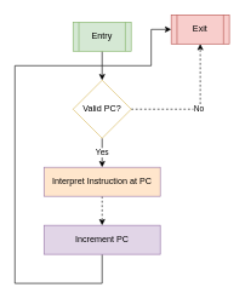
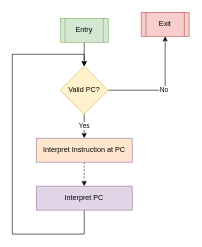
- <mxCell id="7" style="edgeStyle=orthogonalEdgeStyle;rounded=0;orthogonalLoop=1;jettySize=auto;html=1;exitX=0.5;exitY=1;exitDx=0;exitDy=0;" parent="1" source="8" target="9" edge="1"><mxGeometry relative="1" as="geometry" /></mxCell>
+ <mxCell id="7" style="edgeStyle=orthogonalEdgeStyle;rounded=0;orthogonalLoop=1;jettySize=auto;html=1;exitX=0.5;exitY=1;exitDx=0;exitDy=0;entryX=0.5;entryY=0;entryDx=0;entryDy=0;" parent="1" source="8" target="4" edge="1"><mxGeometry relative="1" as="geometry" /></mxCell>
- <mxCell id="4" value="Valid PC?" style="rhombus;whiteSpace=wrap;html=1;fillColor=#ffffff;strokeColor=#d6b656;" parent="1" vertex="1"><mxGeometry x="100" y="110" width="80" height="80" as="geometry" /></mxCell>
+ <mxCell id="4" value="Valid PC?" style="rhombus;whiteSpace=wrap;html=1;fillColor=#fff2cc;strokeColor=#d6b656;" parent="1" vertex="1"><mxGeometry x="100" y="110" width="80" height="80" as="geometry" /></mxCell>
- <mxCell id="2" value="No" style="edgeStyle=orthogonalEdgeStyle;rounded=0;orthogonalLoop=1;jettySize=auto;html=1;exitX=1;exitY=0.5;exitDx=0;exitDy=0;entryX=0.5;entryY=1;entryDx=0;entryDy=0;dashed=1;" parent="1" source="4" target="9" edge="1"><mxGeometry relative="1" as="geometry" /></mxCell>
+ <mxCell id="2" value="No" style="edgeStyle=orthogonalEdgeStyle;rounded=0;orthogonalLoop=1;jettySize=auto;html=1;exitX=1;exitY=0.5;exitDx=0;exitDy=0;entryX=0.5;entryY=1;entryDx=0;entryDy=0;" parent="1" source="4" target="9" edge="1"><mxGeometry relative="1" as="geometry" /></mxCell>
- <mxCell id="6" value="Increment PC" style="rounded=0;whiteSpace=wrap;html=1;fillColor=#e1d5e7;strokeColor=#9673a6;" parent="1" vertex="1"><mxGeometry x="60" y="310" width="160" height="40" as="geometry" /></mxCell>
+ <mxCell id="6" value="Interpret PC" style="rounded=0;whiteSpace=wrap;html=1;fillColor=#e1d5e7;strokeColor=#9673a6;" parent="1" vertex="1"><mxGeometry x="60" y="310" width="160" height="40" as="geometry" /></mxCell>
